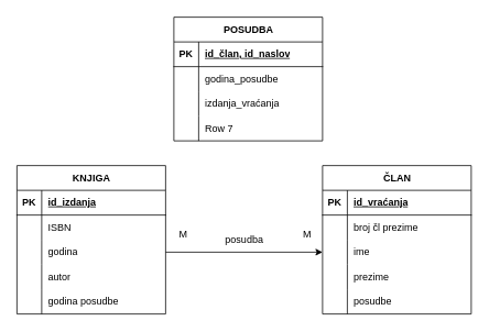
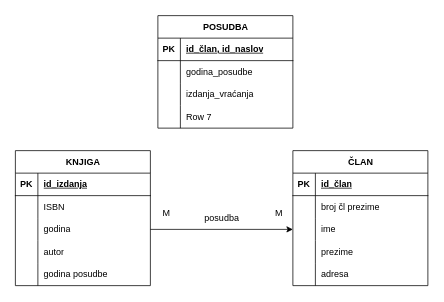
- <mxCell id="21" value="id_vraćanja" style="shape=partialRectangle;connectable=0;fillColor=none;top=0;left=0;bottom=0;right=0;align=left;spacingLeft=6;fontStyle=5;overflow=hidden;whiteSpace=wrap;html=1;" vertex="1" parent="19"><mxGeometry x="30" width="150" height="30" as="geometry"><mxRectangle width="150" height="30" as="alternateBounds" /></mxGeometry></mxCell>
+ <mxCell id="21" value="id_član" style="shape=partialRectangle;connectable=0;fillColor=none;top=0;left=0;bottom=0;right=0;align=left;spacingLeft=6;fontStyle=5;overflow=hidden;whiteSpace=wrap;html=1;" vertex="1" parent="19"><mxGeometry x="30" width="150" height="30" as="geometry"><mxRectangle width="150" height="30" as="alternateBounds" /></mxGeometry></mxCell>
- <mxCell id="33" value="posudbe" style="shape=partialRectangle;connectable=0;fillColor=none;top=0;left=0;bottom=0;right=0;align=left;spacingLeft=6;overflow=hidden;whiteSpace=wrap;html=1;" vertex="1" parent="31"><mxGeometry x="30" width="150" height="30" as="geometry"><mxRectangle width="150" height="30" as="alternateBounds" /></mxGeometry></mxCell>
+ <mxCell id="33" value="adresa" style="shape=partialRectangle;connectable=0;fillColor=none;top=0;left=0;bottom=0;right=0;align=left;spacingLeft=6;overflow=hidden;whiteSpace=wrap;html=1;" vertex="1" parent="31"><mxGeometry x="30" width="150" height="30" as="geometry"><mxRectangle width="150" height="30" as="alternateBounds" /></mxGeometry></mxCell>
